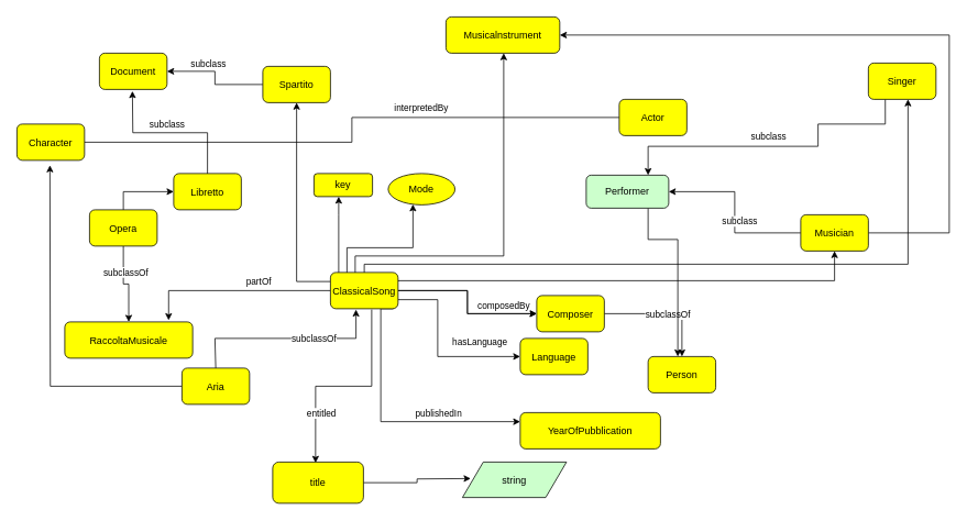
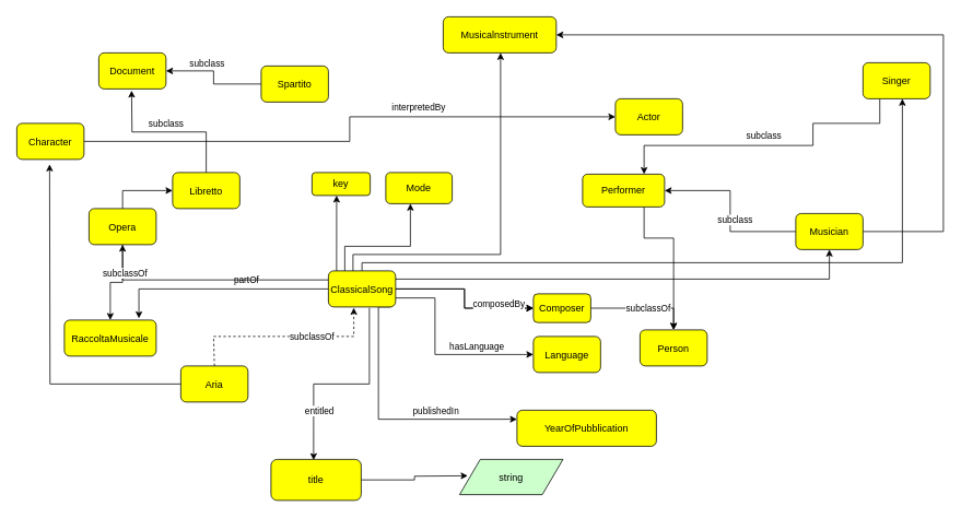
- <mxCell id="44" style="edgeStyle=orthogonalEdgeStyle;rounded=0;orthogonalLoop=1;jettySize=auto;html=1;exitX=1;exitY=0.5;exitDx=0;exitDy=0;entryX=0;entryY=0.5;entryDx=0;entryDy=0;fontSize=11;endArrow=none;" parent="1" source="46" target="47" edge="1"><mxGeometry relative="1" as="geometry" /></mxCell>
+ <mxCell id="44" style="edgeStyle=orthogonalEdgeStyle;rounded=0;orthogonalLoop=1;jettySize=auto;html=1;exitX=1;exitY=0.5;exitDx=0;exitDy=0;entryX=0;entryY=0.5;entryDx=0;entryDy=0;fontSize=11;" parent="1" source="46" target="47" edge="1"><mxGeometry relative="1" as="geometry" /></mxCell>
- <mxCell id="39" value="Mode" style="ellipse;whiteSpace=wrap;html=1;fillColor=#ffff00;strokeColor=#000000;strokeWidth=1;" parent="1" vertex="1"><mxGeometry x="470" y="210" width="80.98" height="38" as="geometry" /></mxCell>
+ <mxCell id="39" value="Mode" style="whiteSpace=wrap;html=1;fillColor=#ffff00;strokeColor=#000000;rounded=1;strokeWidth=1;" parent="1" vertex="1"><mxGeometry x="470" y="210" width="80.98" height="38" as="geometry" /></mxCell>
- <mxCell id="43" value="Performer" style="whiteSpace=wrap;html=1;fillColor=#ccffcc;strokeColor=#000000;rounded=1;strokeWidth=1;" parent="1" vertex="1"><mxGeometry x="710" y="212" width="100" height="40" as="geometry" /></mxCell>
+ <mxCell id="43" value="Performer" style="whiteSpace=wrap;html=1;fillColor=#ffff00;strokeColor=#000000;rounded=1;strokeWidth=1;" parent="1" vertex="1"><mxGeometry x="710" y="212" width="100" height="40" as="geometry" /></mxCell>
- <mxCell id="19" style="edgeStyle=orthogonalEdgeStyle;rounded=0;orthogonalLoop=1;jettySize=auto;html=1;exitX=0;exitY=0.25;exitDx=0;exitDy=0;entryX=0.5;entryY=1;entryDx=0;entryDy=0;fontSize=11;" parent="1" source="20" target="59" edge="1"><mxGeometry relative="1" as="geometry" /></mxCell>
+ <mxCell id="19" style="edgeStyle=orthogonalEdgeStyle;rounded=0;orthogonalLoop=1;jettySize=auto;html=1;exitX=0;exitY=0.25;exitDx=0;exitDy=0;fontSize=11;" parent="1" source="20" target="31" edge="1"><mxGeometry relative="1" as="geometry" /></mxCell>
- <mxCell id="23" value="Composer" style="graphMlID=n4;shape=rect;rounded=1;arcsize=30;fillColor=#ffff00;strokeColor=#000000;strokeWidth=1.0" parent="1" vertex="1"><mxGeometry x="649.998" y="358" width="81.968" height="44" as="geometry" /></mxCell>
+ <mxCell id="23" value="Composer" style="graphMlID=n4;shape=rect;rounded=1;arcsize=30;fillColor=#ffff00;strokeColor=#000000;strokeWidth=1.0" parent="1" vertex="1"><mxGeometry x="649.998" y="358" width="70" height="35" as="geometry" /></mxCell>
- <mxCell id="32" style="edgeStyle=orthogonalEdgeStyle;rounded=0;orthogonalLoop=1;jettySize=auto;html=1;exitX=0.5;exitY=0;exitDx=0;exitDy=0;entryX=0.378;entryY=1.023;entryDx=0;entryDy=0;entryPerimeter=0;" parent="1" source="35" target="20" edge="1"><mxGeometry relative="1" as="geometry"><Array as="points"><mxPoint x="260" y="446" /><mxPoint x="260" y="410" /><mxPoint x="431" y="410" /></Array></mxGeometry></mxCell>
+ <mxCell id="32" style="edgeStyle=orthogonalEdgeStyle;rounded=0;orthogonalLoop=1;jettySize=auto;html=1;exitX=0.5;exitY=0;exitDx=0;exitDy=0;entryX=0.378;entryY=1.023;entryDx=0;entryDy=0;entryPerimeter=0;dashed=1;" parent="1" source="35" target="20" edge="1"><mxGeometry relative="1" as="geometry"><Array as="points"><mxPoint x="260" y="446" /><mxPoint x="260" y="410" /><mxPoint x="431" y="410" /></Array></mxGeometry></mxCell>
- <mxCell id="41" value="RaccoltaMusicale" style="graphMlID=n4;shape=rect;rounded=1;arcsize=30;fillColor=#ffff00;strokeColor=#000000;strokeWidth=1.0" parent="1" vertex="1"><mxGeometry x="78.03" y="390" width="155" height="44" as="geometry" /></mxCell>
+ <mxCell id="41" value="RaccoltaMusicale" style="graphMlID=n4;shape=rect;rounded=1;arcsize=30;fillColor=#ffff00;strokeColor=#000000;strokeWidth=1.0" parent="1" vertex="1"><mxGeometry x="78.03" y="390" width="111.97" height="44" as="geometry" /></mxCell>
- <mxCell id="25" value="Language" style="graphMlID=n4;shape=rect;rounded=1;arcsize=30;fillColor=#ffff00;strokeColor=#000000;strokeWidth=1.0" parent="1" vertex="1"><mxGeometry x="630" y="410" width="81.968" height="44" as="geometry" /></mxCell>
+ <mxCell id="25" value="Language" style="graphMlID=n4;shape=rect;rounded=1;arcsize=30;fillColor=#ffff00;strokeColor=#000000;strokeWidth=1.0" parent="1" vertex="1"><mxGeometry x="650" y="410" width="81.968" height="44" as="geometry" /></mxCell>
- <mxCell id="24" value="Person" style="graphMlID=n4;shape=rect;rounded=1;arcsize=30;fillColor=#ffff00;strokeColor=#000000;strokeWidth=1.0" parent="1" vertex="1"><mxGeometry x="784.996" y="432" width="81.968" height="44" as="geometry" /></mxCell>
+ <mxCell id="24" value="Person" style="graphMlID=n4;shape=rect;rounded=1;arcsize=30;fillColor=#ffff00;strokeColor=#000000;strokeWidth=1.0" parent="1" vertex="1"><mxGeometry x="779.996" y="402" width="81.968" height="44" as="geometry" /></mxCell>
